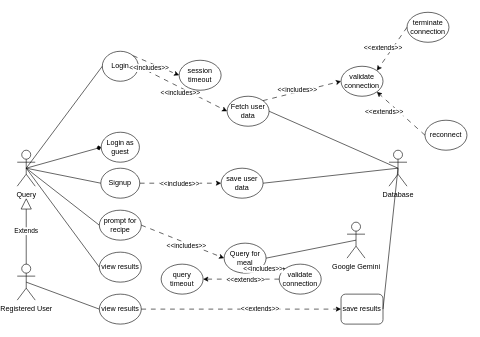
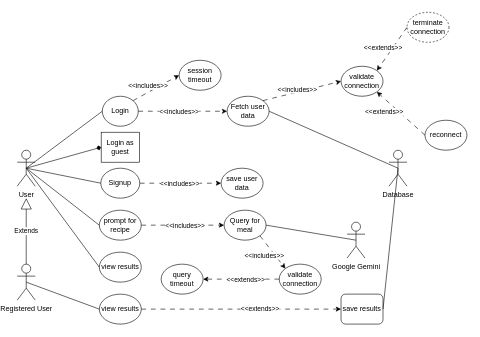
- <mxCell id="47" value="terminate connection" style="ellipse;whiteSpace=wrap;html=1;" parent="1" vertex="1"><mxGeometry x="670" y="20" width="70" height="50" as="geometry" /></mxCell>
+ <mxCell id="47" value="terminate connection" style="ellipse;whiteSpace=wrap;html=1;dashed=1;" parent="1" vertex="1"><mxGeometry x="670" y="20" width="70" height="50" as="geometry" /></mxCell>
- <mxCell id="6" value="Login" style="ellipse;whiteSpace=wrap;html=1;" parent="1" vertex="1"><mxGeometry x="161.88" y="85" width="60" height="50" as="geometry" /></mxCell>
+ <mxCell id="6" value="Login" style="ellipse;whiteSpace=wrap;html=1;" parent="1" vertex="1"><mxGeometry x="161.88" y="160" width="60" height="50" as="geometry" /></mxCell>
- <mxCell id="8" value="Login as guest" style="ellipse;whiteSpace=wrap;html=1;" parent="1" vertex="1"><mxGeometry x="160" y="220" width="63.75" height="50" as="geometry" /></mxCell>
+ <mxCell id="8" value="Login as guest" style="whiteSpace=wrap;html=1;rounded=0;" parent="1" vertex="1"><mxGeometry x="160" y="220" width="63.75" height="50" as="geometry" /></mxCell>
- <mxCell id="29" value="" style="endArrow=none;html=1;exitX=1;exitY=0.5;exitDx=0;exitDy=0;entryX=0.5;entryY=0.5;entryDx=0;entryDy=0;entryPerimeter=0;" parent="1" source="17" target="4" edge="1"><mxGeometry width="50" height="50" relative="1" as="geometry"><mxPoint x="440" y="415" as="sourcePoint" /><mxPoint x="566.88" y="320" as="targetPoint" /></mxGeometry></mxCell>
- <mxCell id="2" value="Query" style="shape=umlActor;verticalLabelPosition=bottom;verticalAlign=top;html=1;outlineConnect=0;" parent="1" vertex="1"><mxGeometry x="20" y="250" width="30" height="60" as="geometry" /></mxCell>
+ <mxCell id="2" value="User" style="shape=umlActor;verticalLabelPosition=bottom;verticalAlign=top;html=1;outlineConnect=0;" parent="1" vertex="1"><mxGeometry x="20" y="250" width="30" height="60" as="geometry" /></mxCell>
- <mxCell id="11" value="Query for meal" style="ellipse;whiteSpace=wrap;html=1;" parent="1" vertex="1"><mxGeometry x="365" y="405" width="70" height="50" as="geometry" /></mxCell>
+ <mxCell id="11" value="Query for meal" style="ellipse;whiteSpace=wrap;html=1;" parent="1" vertex="1"><mxGeometry x="365" y="350" width="70" height="50" as="geometry" /></mxCell>
